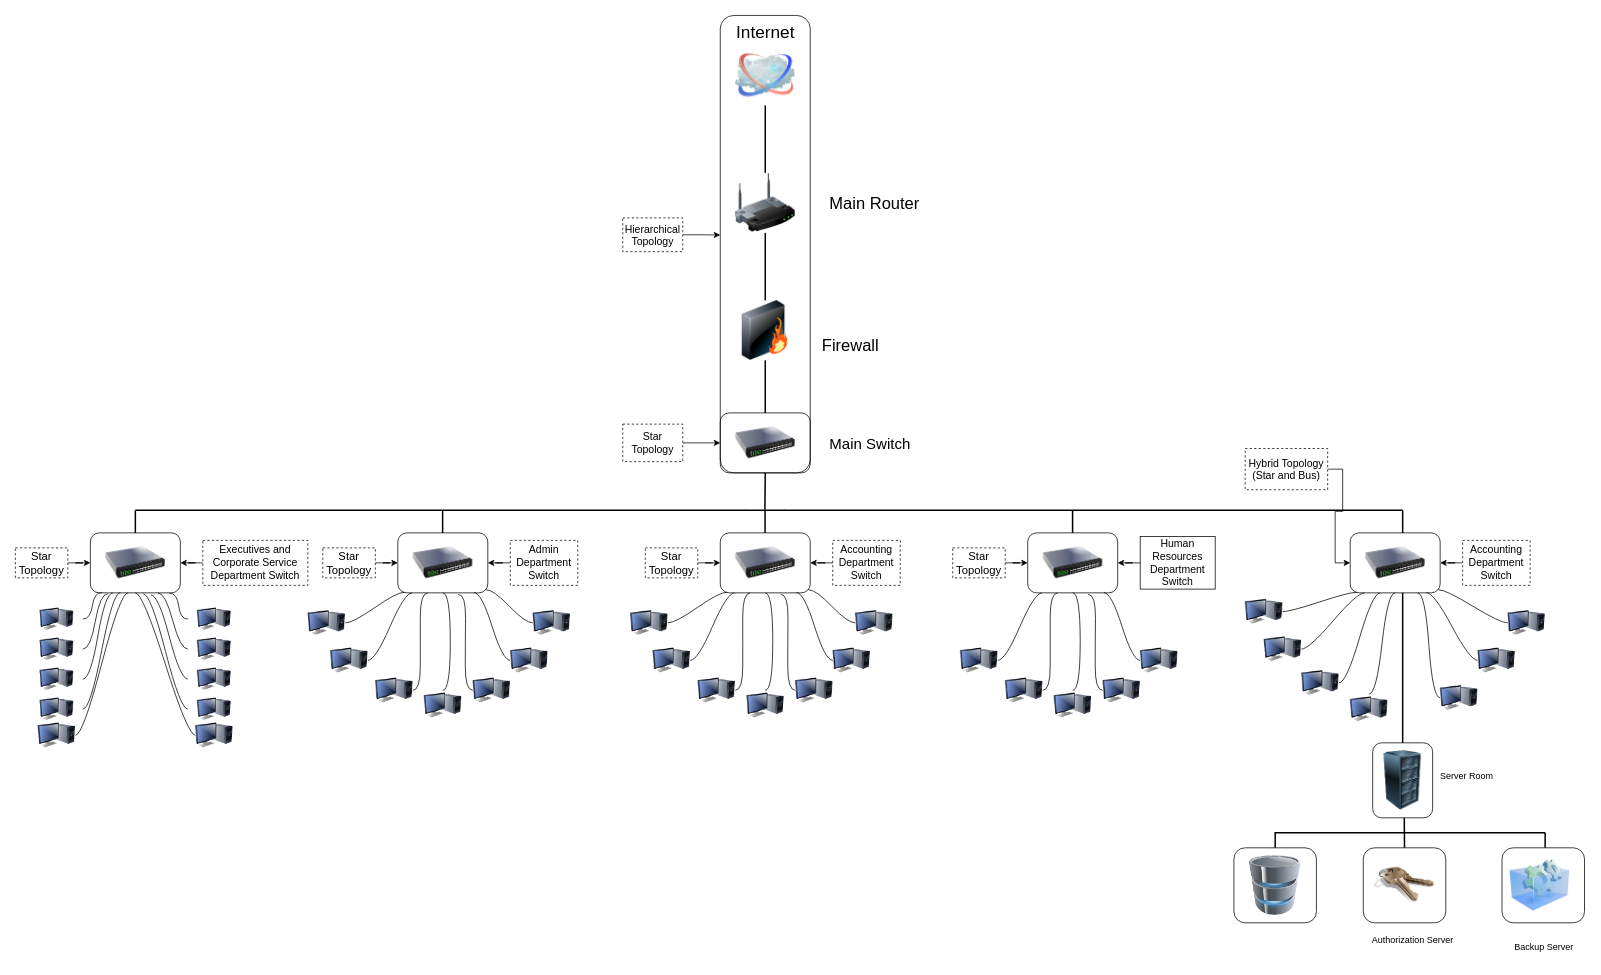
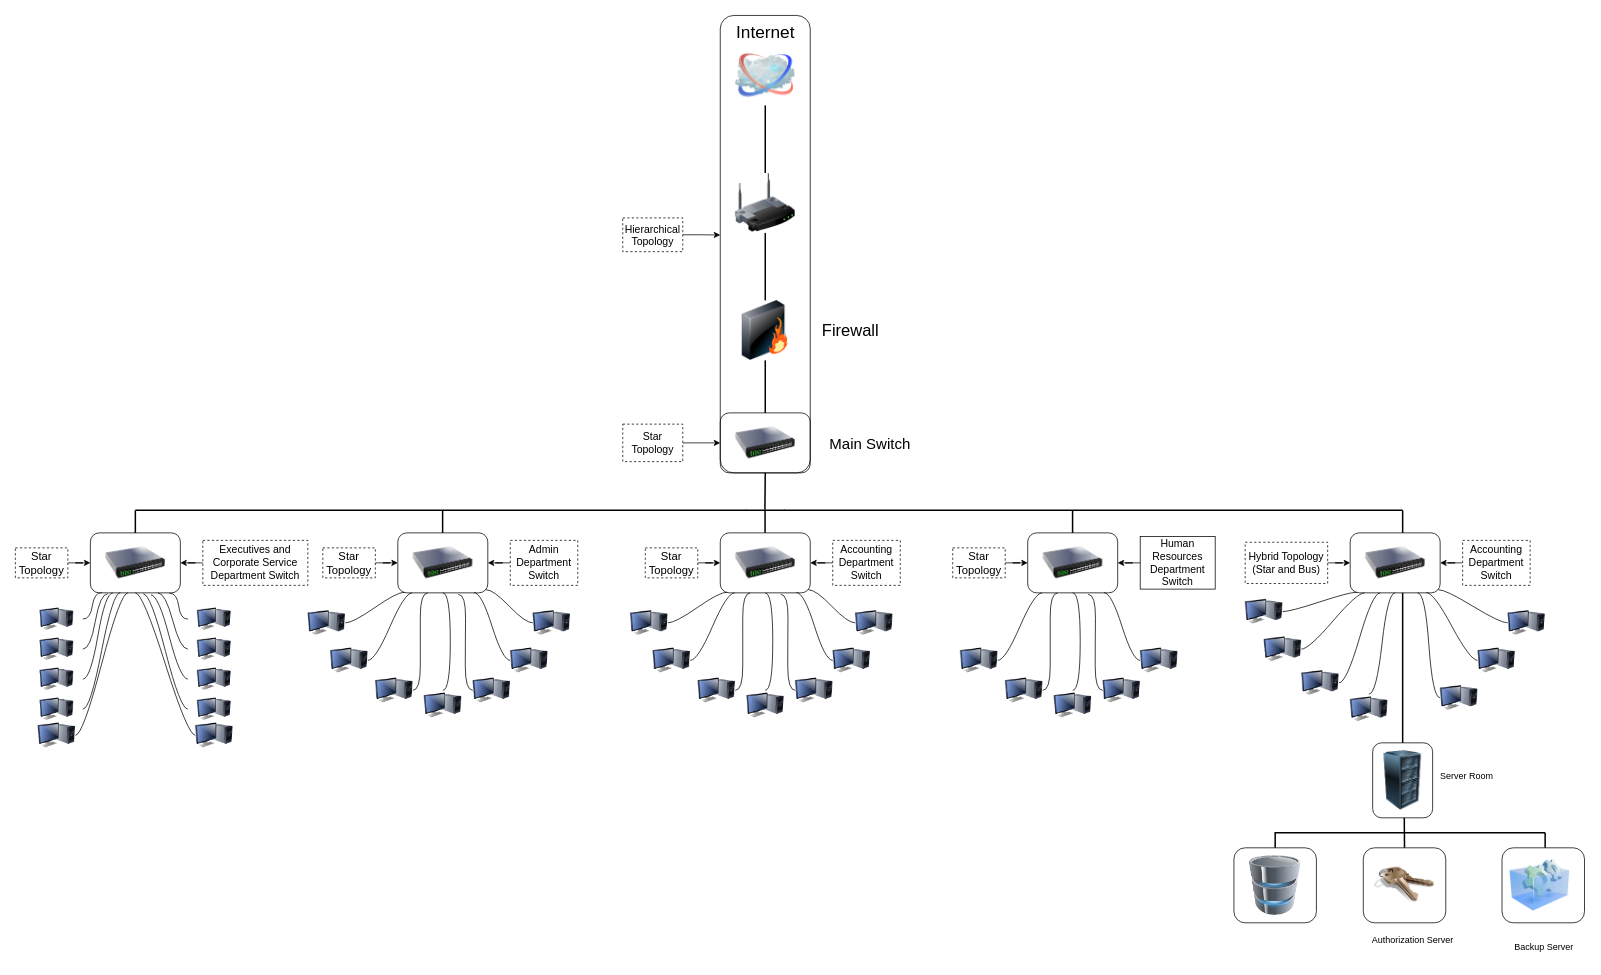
- <mxCell id="11" value="&lt;font style=&quot;font-size: 22px;&quot;&gt;Main Router&lt;/font&gt;" style="text;strokeColor=none;fillColor=none;align=left;verticalAlign=middle;spacingLeft=4;spacingRight=4;overflow=hidden;points=[[0,0.5],[1,0.5]];portConstraint=eastwest;rotatable=0;whiteSpace=wrap;html=1;" vertex="1" parent="1"><mxGeometry x="1100" y="255" width="170" height="30" as="geometry" /></mxCell>
- <mxCell id="12" value="&lt;font style=&quot;font-size: 22px;&quot;&gt;Firewall&lt;/font&gt;" style="text;strokeColor=none;fillColor=none;align=left;verticalAlign=middle;spacingLeft=4;spacingRight=4;overflow=hidden;points=[[0,0.5],[1,0.5]];portConstraint=eastwest;rotatable=0;whiteSpace=wrap;html=1;" vertex="1" parent="1"><mxGeometry x="1090" y="445" width="170" height="30" as="geometry" /></mxCell>
+ <mxCell id="12" value="&lt;font style=&quot;font-size: 22px;&quot;&gt;Firewall&lt;/font&gt;" style="text;strokeColor=none;fillColor=none;align=left;verticalAlign=middle;spacingLeft=4;spacingRight=4;overflow=hidden;points=[[0,0.5],[1,0.5]];portConstraint=eastwest;rotatable=0;whiteSpace=wrap;html=1;" vertex="1" parent="1"><mxGeometry x="1090" y="425" width="170" height="30" as="geometry" /></mxCell>
- <mxCell id="110" value="&lt;font style=&quot;font-size: 14px;&quot;&gt;Hybrid Topology (Star and Bus)&lt;/font&gt;" style="rounded=0;whiteSpace=wrap;html=1;fillColor=none;strokeWidth=1;dashed=1;" vertex="1" parent="1"><mxGeometry x="1660" y="597.5" width="110" height="55" as="geometry" /></mxCell>
+ <mxCell id="110" value="&lt;font style=&quot;font-size: 14px;&quot;&gt;Hybrid Topology (Star and Bus)&lt;/font&gt;" style="rounded=0;whiteSpace=wrap;html=1;fillColor=none;strokeWidth=1;dashed=1;" vertex="1" parent="1"><mxGeometry x="1660" y="722.5" width="110" height="55" as="geometry" /></mxCell>
